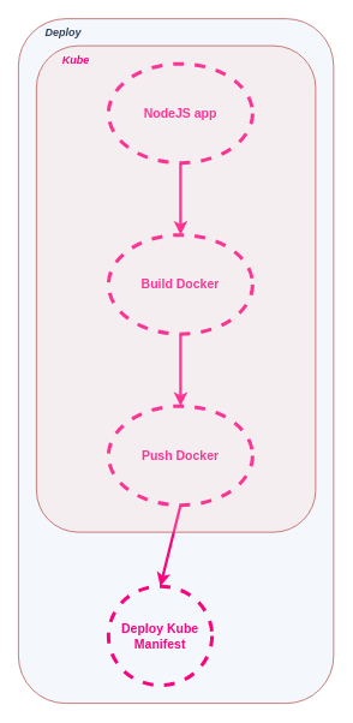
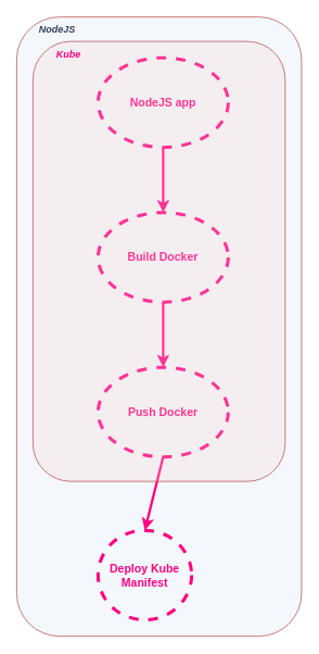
- <mxCell id="12" value="&lt;i&gt;&lt;b&gt;&lt;font color=&quot;#324259&quot;&gt;Deploy&lt;/font&gt;&lt;/b&gt;&lt;/i&gt;" style="text;html=1;strokeColor=none;fillColor=none;align=center;verticalAlign=middle;whiteSpace=wrap;rounded=0;" vertex="1" parent="1"><mxGeometry x="40" y="20" width="60" height="30" as="geometry" /></mxCell>
+ <mxCell id="12" value="&lt;i&gt;&lt;b&gt;&lt;font color=&quot;#324259&quot;&gt;NodeJS&lt;/font&gt;&lt;/b&gt;&lt;/i&gt;" style="text;html=1;strokeColor=none;fillColor=none;align=center;verticalAlign=middle;whiteSpace=wrap;rounded=0;" vertex="1" parent="1"><mxGeometry x="40" y="20" width="60" height="30" as="geometry" /></mxCell>
